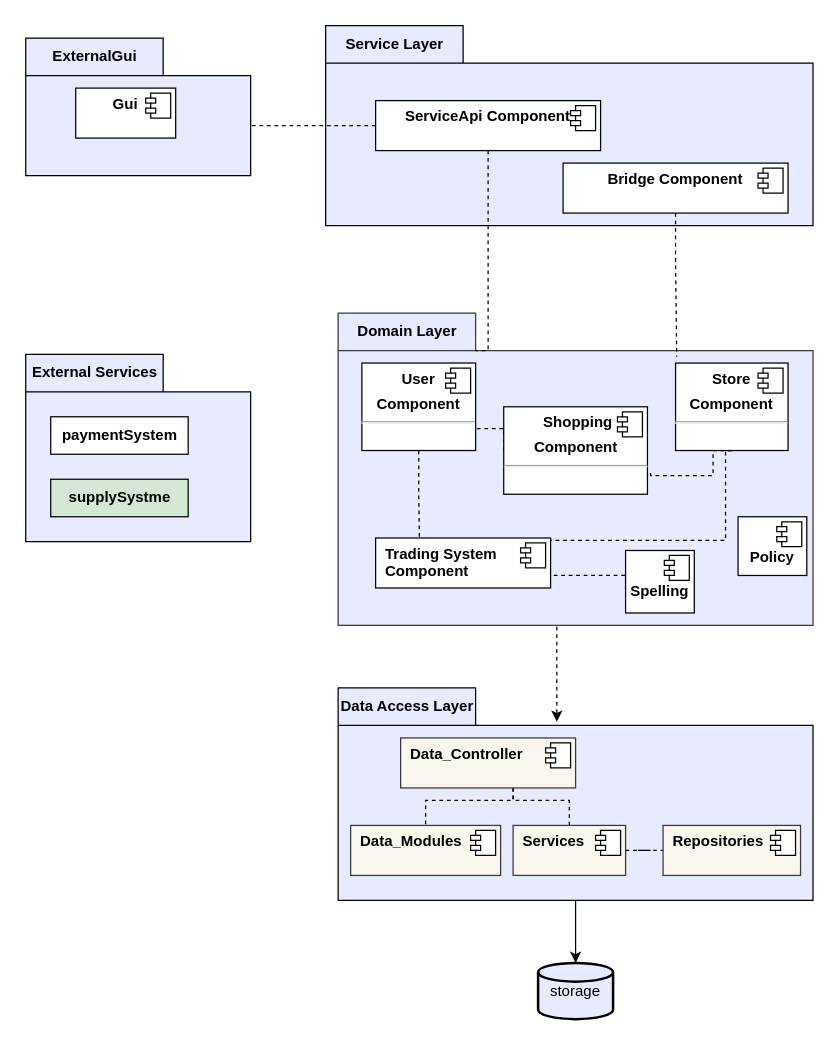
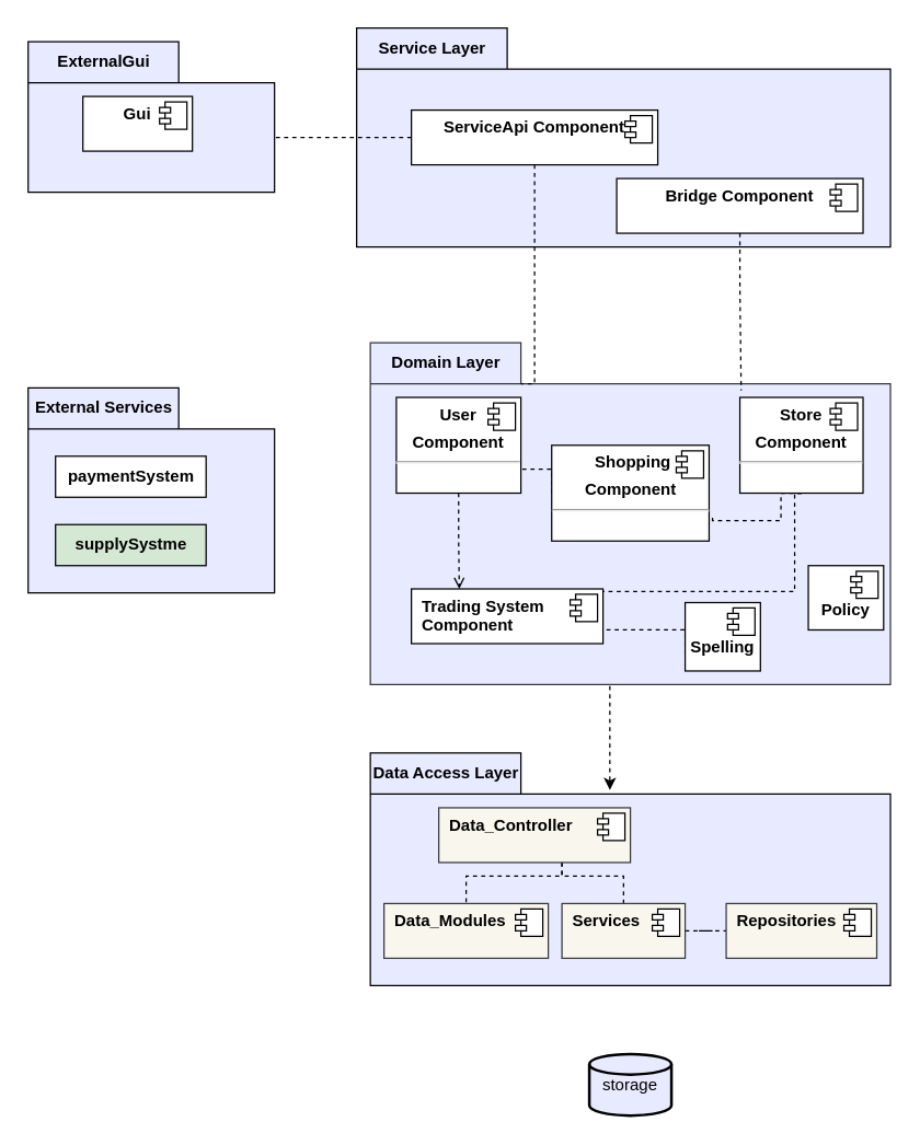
- <mxCell id="11" style="edgeStyle=orthogonalEdgeStyle;rounded=0;orthogonalLoop=1;jettySize=auto;html=1;exitX=0.5;exitY=1;exitDx=0;exitDy=0;dashed=1;endArrow=none;endFill=0;entryX=0.25;entryY=0;entryDx=0;entryDy=0;" parent="6" source="12" edge="1" target="14"><mxGeometry relative="1" as="geometry"><mxPoint x="65" y="160" as="targetPoint" /></mxGeometry></mxCell>
+ <mxCell id="11" style="edgeStyle=orthogonalEdgeStyle;rounded=0;orthogonalLoop=1;jettySize=auto;html=1;exitX=0.5;exitY=1;exitDx=0;exitDy=0;dashed=1;endArrow=open;endFill=0;entryX=0.25;entryY=0;entryDx=0;entryDy=0;" parent="6" source="12" edge="1" target="14"><mxGeometry relative="1" as="geometry"><mxPoint x="65" y="160" as="targetPoint" /></mxGeometry></mxCell>
- <mxCell id="24" style="edgeStyle=orthogonalEdgeStyle;rounded=0;orthogonalLoop=1;jettySize=auto;html=1;" edge="1" parent="1" source="25" target="42"><mxGeometry relative="1" as="geometry" /></mxCell>
